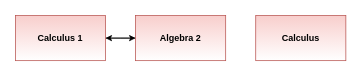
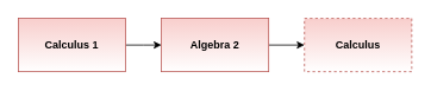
- <mxCell id="4" style="edgeStyle=orthogonalEdgeStyle;rounded=0;orthogonalLoop=1;jettySize=auto;html=1;" edge="1" parent="1" source="5" target="3"><mxGeometry relative="1" as="geometry" /></mxCell>
+ <mxCell id="4" style="edgeStyle=orthogonalEdgeStyle;rounded=0;orthogonalLoop=1;jettySize=auto;html=1;" edge="1" parent="1" source="5" target="6"><mxGeometry relative="1" as="geometry" /></mxCell>
- <mxCell id="6" value="&lt;b&gt;Calculus&lt;/b&gt;" style="rounded=0;whiteSpace=wrap;html=1;fillColor=#f8cecc;strokeColor=#b85450;gradientColor=#FFFFFF;" vertex="1" parent="1"><mxGeometry x="340" y="20" width="120" height="60" as="geometry" /></mxCell>
+ <mxCell id="6" value="&lt;b&gt;Calculus&lt;/b&gt;" style="rounded=0;whiteSpace=wrap;html=1;fillColor=#f8cecc;strokeColor=#b85450;gradientColor=#FFFFFF;dashed=1;" vertex="1" parent="1"><mxGeometry x="340" y="20" width="120" height="60" as="geometry" /></mxCell>
